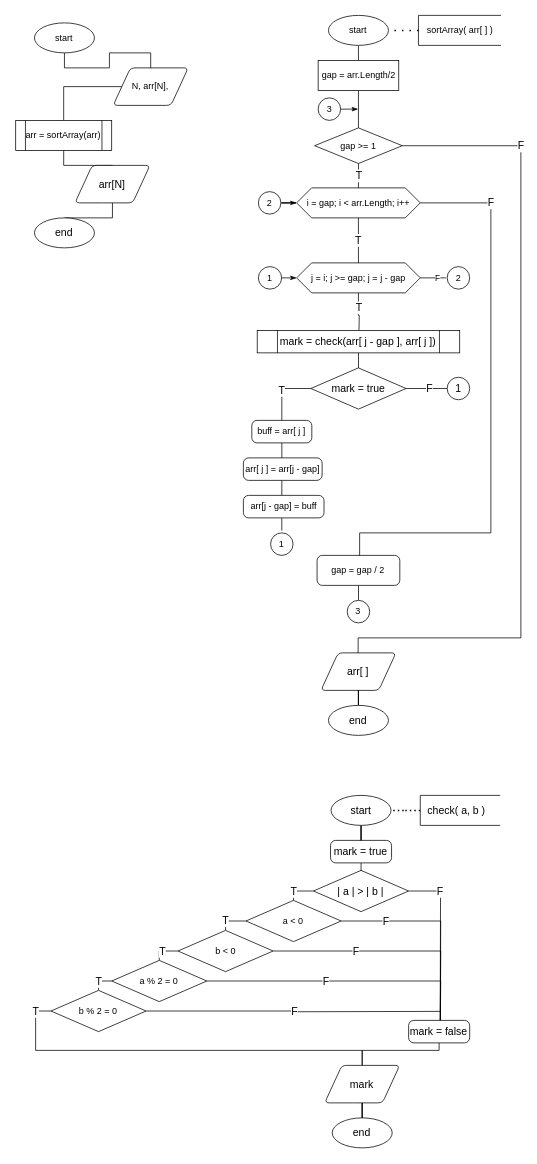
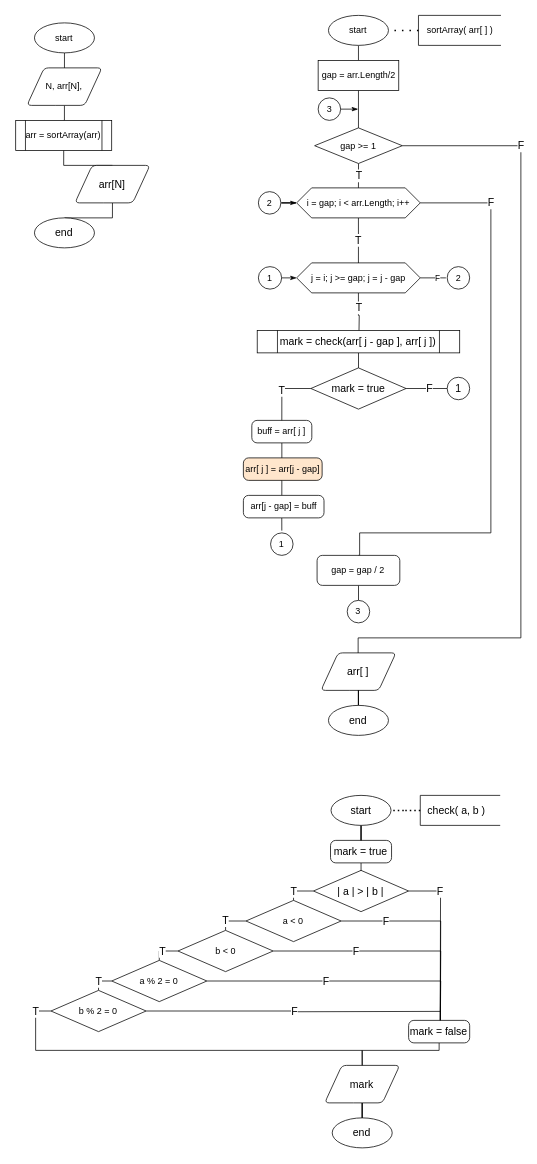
- <mxCell id="5" value="N, arr[N]," style="shape=parallelogram;html=1;strokeWidth=1;perimeter=parallelogramPerimeter;whiteSpace=wrap;rounded=1;arcSize=12;size=0.23;" vertex="1" parent="1"><mxGeometry x="150.44" y="90" width="100" height="50" as="geometry" /></mxCell>
+ <mxCell id="5" value="N, arr[N]," style="shape=parallelogram;html=1;strokeWidth=1;perimeter=parallelogramPerimeter;whiteSpace=wrap;rounded=1;arcSize=12;size=0.23;" vertex="1" parent="1"><mxGeometry x="35.44" y="90" width="100" height="50" as="geometry" /></mxCell>
- <mxCell id="26" value="arr[ j ] = arr[j - gap]" style="rounded=1;whiteSpace=wrap;html=1;absoluteArcSize=1;arcSize=14;strokeWidth=1;" vertex="1" parent="1"><mxGeometry x="324" y="610" width="105" height="30" as="geometry" /></mxCell>
+ <mxCell id="26" value="arr[ j ] = arr[j - gap]" style="rounded=1;whiteSpace=wrap;html=1;absoluteArcSize=1;arcSize=14;strokeWidth=1;fillColor=#ffe6cc;" vertex="1" parent="1"><mxGeometry x="324" y="610" width="105" height="30" as="geometry" /></mxCell>
